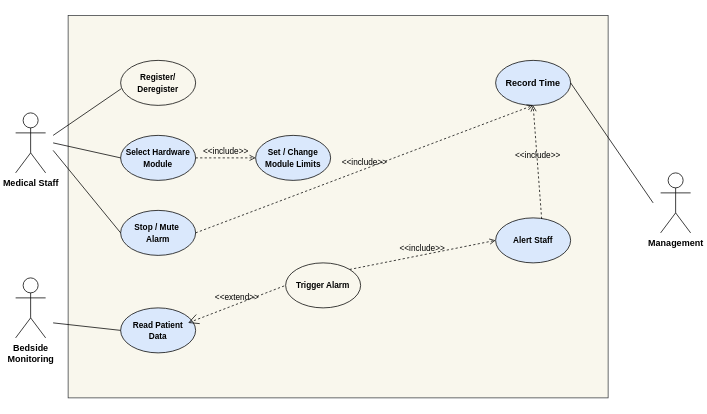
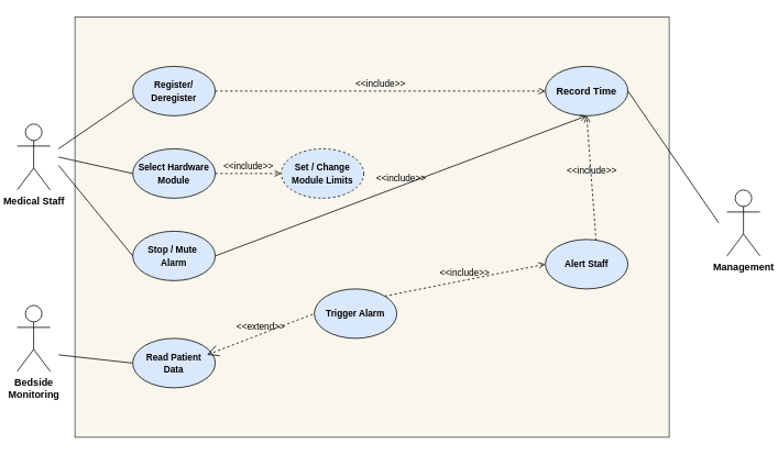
- <mxCell id="5" value="&lt;font style=&quot;font-size: 11px&quot;&gt;&lt;b&gt;Register/&lt;br&gt;Deregister&lt;br&gt;&lt;/b&gt;&lt;/font&gt;" parent="1" style="ellipse;whiteSpace=wrap;html=1;shadow=0;fillColor=#f9f7ed;strokeColor=#000000;" vertex="1"><mxGeometry as="geometry" y="80" width="100" height="60" x="160" /></mxCell>
+ <mxCell id="5" value="&lt;font style=&quot;font-size: 11px&quot;&gt;&lt;b&gt;Register/&lt;br&gt;Deregister&lt;br&gt;&lt;/b&gt;&lt;/font&gt;" parent="1" style="ellipse;whiteSpace=wrap;html=1;shadow=0;fillColor=#dae8fc;strokeColor=#000000;" vertex="1"><mxGeometry as="geometry" y="80" width="100" height="60" x="160" /></mxCell>
+ <mxCell id="18" value="&amp;lt;&amp;lt;include&amp;gt;&amp;gt;" parent="1" style="edgeStyle=none;html=1;endArrow=open;verticalAlign=bottom;dashed=1;labelBackgroundColor=none;exitX=1;exitY=0.5;exitDx=0;exitDy=0;entryX=0;entryY=0.5;entryDx=0;entryDy=0;" target="4" edge="1" source="5"><mxGeometry as="geometry" width="160" relative="1"><mxPoint as="sourcePoint" y="100" x="390" /><mxPoint as="targetPoint" y="100" x="550" /></mxGeometry></mxCell>
- <mxCell id="6" value="&lt;font style=&quot;font-size: 11px&quot;&gt;&lt;b&gt;Set / Change Module Limits&lt;/b&gt;&lt;/font&gt;" parent="1" style="ellipse;whiteSpace=wrap;html=1;shadow=0;fillColor=#dae8fc;strokeColor=#000000;" vertex="1"><mxGeometry as="geometry" y="180" width="100" height="60" x="340" /></mxCell>
+ <mxCell id="6" value="&lt;font style=&quot;font-size: 11px&quot;&gt;&lt;b&gt;Set / Change Module Limits&lt;/b&gt;&lt;/font&gt;" parent="1" style="ellipse;whiteSpace=wrap;html=1;shadow=0;fillColor=#dae8fc;strokeColor=#000000;dashed=1;" vertex="1"><mxGeometry as="geometry" y="180" width="100" height="60" x="340" /></mxCell>
- <mxCell id="19" value="&amp;lt;&amp;lt;include&amp;gt;&amp;gt;" parent="1" style="edgeStyle=none;html=1;endArrow=open;verticalAlign=bottom;dashed=1;labelBackgroundColor=none;exitX=1;exitY=0.5;exitDx=0;exitDy=0;entryX=0.5;entryY=1;entryDx=0;entryDy=0;" target="4" edge="1" source="7"><mxGeometry as="geometry" width="160" relative="1"><mxPoint as="sourcePoint" y="310" x="270" /><mxPoint as="targetPoint" y="310" x="430" /></mxGeometry></mxCell>
+ <mxCell id="19" value="&amp;lt;&amp;lt;include&amp;gt;&amp;gt;" parent="1" style="edgeStyle=none;html=1;endArrow=open;verticalAlign=bottom;dashed=0;labelBackgroundColor=none;exitX=1;exitY=0.5;exitDx=0;exitDy=0;entryX=0.5;entryY=1;entryDx=0;entryDy=0;" target="4" edge="1" source="7"><mxGeometry as="geometry" width="160" relative="1"><mxPoint as="sourcePoint" y="310" x="270" /><mxPoint as="targetPoint" y="310" x="430" /></mxGeometry></mxCell>
- <mxCell id="10" value="&lt;b style=&quot;font-size: 11px&quot;&gt;&lt;font style=&quot;font-size: 11px&quot;&gt;Trigger Alarm&lt;/font&gt;&lt;/b&gt;" parent="1" style="ellipse;whiteSpace=wrap;html=1;shadow=0;fillColor=#f9f7ed;strokeColor=#000000;" vertex="1"><mxGeometry as="geometry" y="350" width="100" height="60" x="380" /></mxCell>
+ <mxCell id="10" value="&lt;b style=&quot;font-size: 11px&quot;&gt;&lt;font style=&quot;font-size: 11px&quot;&gt;Trigger Alarm&lt;/font&gt;&lt;/b&gt;" parent="1" style="ellipse;whiteSpace=wrap;html=1;shadow=0;fillColor=#dae8fc;strokeColor=#000000;" vertex="1"><mxGeometry as="geometry" y="350" width="100" height="60" x="380" /></mxCell>
